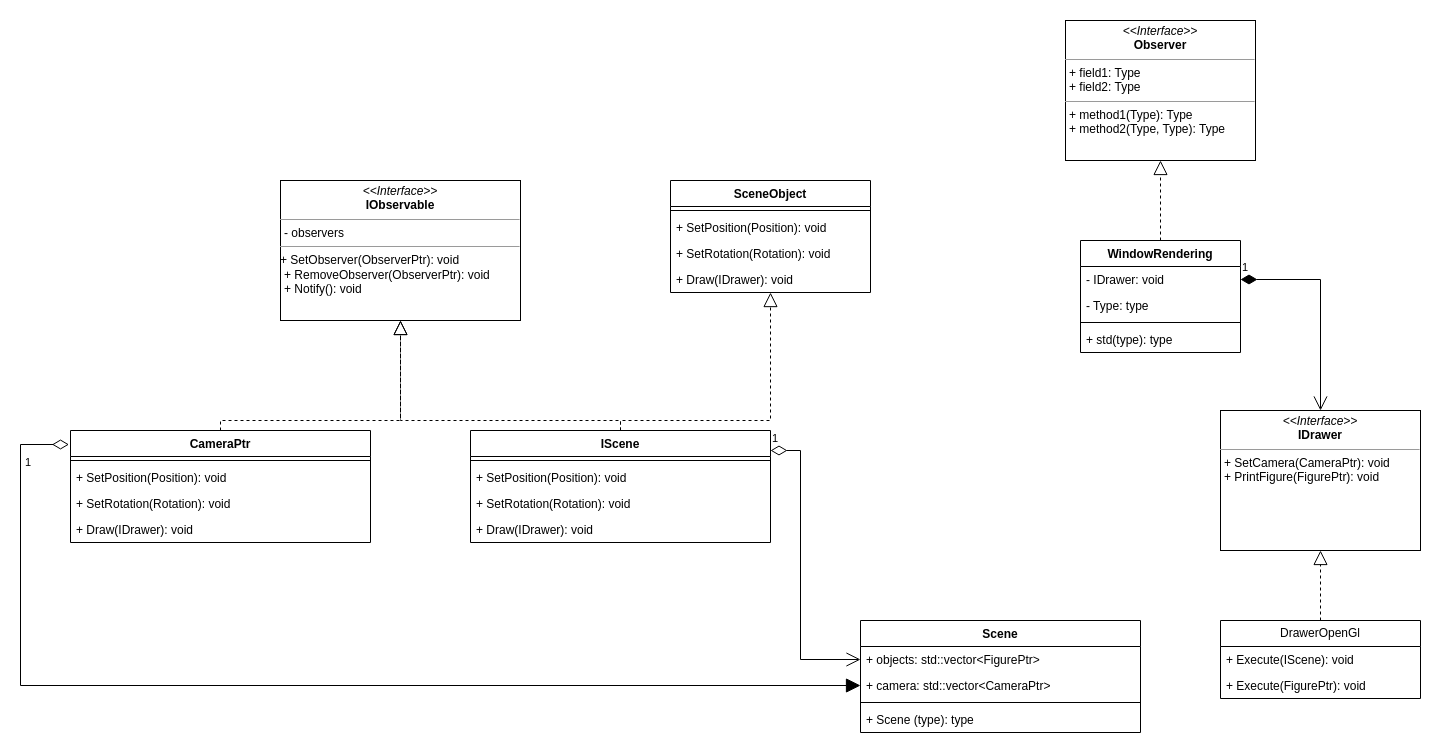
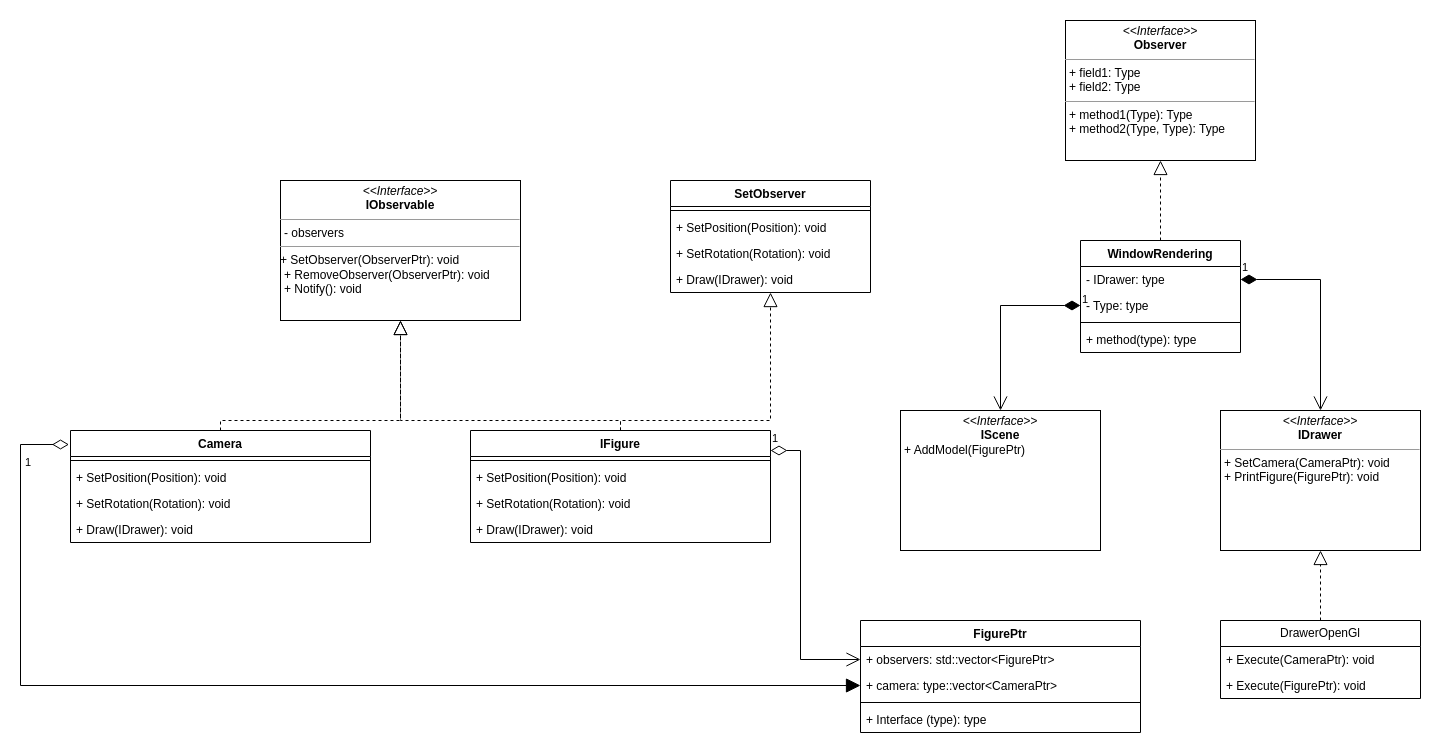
- <mxCell id="2" value="SceneObject" style="swimlane;fontStyle=1;align=center;verticalAlign=top;childLayout=stackLayout;horizontal=1;startSize=26;horizontalStack=0;resizeParent=1;resizeParentMax=0;resizeLast=0;collapsible=1;marginBottom=0;whiteSpace=wrap;html=1;" vertex="1" parent="1"><mxGeometry x="670" y="180" width="200" height="112" as="geometry" /></mxCell>
+ <mxCell id="2" value="SetObserver" style="swimlane;fontStyle=1;align=center;verticalAlign=top;childLayout=stackLayout;horizontal=1;startSize=26;horizontalStack=0;resizeParent=1;resizeParentMax=0;resizeLast=0;collapsible=1;marginBottom=0;whiteSpace=wrap;html=1;" vertex="1" parent="1"><mxGeometry x="670" y="180" width="200" height="112" as="geometry" /></mxCell>
- <mxCell id="27" value="- IDrawer: void" style="text;strokeColor=none;fillColor=none;align=left;verticalAlign=top;spacingLeft=4;spacingRight=4;overflow=hidden;rotatable=0;points=[[0,0.5],[1,0.5]];portConstraint=eastwest;whiteSpace=wrap;html=1;" vertex="1" parent="26"><mxGeometry y="26" width="160" height="26" as="geometry" /></mxCell>
+ <mxCell id="27" value="- IDrawer: type" style="text;strokeColor=none;fillColor=none;align=left;verticalAlign=top;spacingLeft=4;spacingRight=4;overflow=hidden;rotatable=0;points=[[0,0.5],[1,0.5]];portConstraint=eastwest;whiteSpace=wrap;html=1;" vertex="1" parent="26"><mxGeometry y="26" width="160" height="26" as="geometry" /></mxCell>
+ <mxCell id="38" value="1" style="endArrow=open;html=1;endSize=12;startArrow=diamondThin;startSize=14;startFill=1;edgeStyle=orthogonalEdgeStyle;align=left;verticalAlign=bottom;rounded=0;entryX=0.5;entryY=0;entryDx=0;entryDy=0;exitX=0;exitY=0.5;exitDx=0;exitDy=0;" edge="1" parent="1" source="28" target="37"><mxGeometry x="-1" y="3" relative="1" as="geometry"><mxPoint x="980" y="151" as="sourcePoint" /><mxPoint x="920" y="396" as="targetPoint" /><Array as="points"><mxPoint x="1000" y="305" /></Array></mxGeometry></mxCell>
- <mxCell id="30" value="+ std(type): type" style="text;strokeColor=none;fillColor=none;align=left;verticalAlign=top;spacingLeft=4;spacingRight=4;overflow=hidden;rotatable=0;points=[[0,0.5],[1,0.5]];portConstraint=eastwest;whiteSpace=wrap;html=1;" vertex="1" parent="26"><mxGeometry y="86" width="160" height="26" as="geometry" /></mxCell>
+ <mxCell id="30" value="+ method(type): type" style="text;strokeColor=none;fillColor=none;align=left;verticalAlign=top;spacingLeft=4;spacingRight=4;overflow=hidden;rotatable=0;points=[[0,0.5],[1,0.5]];portConstraint=eastwest;whiteSpace=wrap;html=1;" vertex="1" parent="26"><mxGeometry y="86" width="160" height="26" as="geometry" /></mxCell>
- <mxCell id="12" value="CameraPtr" style="swimlane;fontStyle=1;align=center;verticalAlign=top;childLayout=stackLayout;horizontal=1;startSize=26;horizontalStack=0;resizeParent=1;resizeParentMax=0;resizeLast=0;collapsible=1;marginBottom=0;whiteSpace=wrap;html=1;" vertex="1" parent="1"><mxGeometry x="70" y="430" width="300" height="112" as="geometry" /></mxCell>
+ <mxCell id="12" value="Camera" style="swimlane;fontStyle=1;align=center;verticalAlign=top;childLayout=stackLayout;horizontal=1;startSize=26;horizontalStack=0;resizeParent=1;resizeParentMax=0;resizeLast=0;collapsible=1;marginBottom=0;whiteSpace=wrap;html=1;" vertex="1" parent="1"><mxGeometry x="70" y="430" width="300" height="112" as="geometry" /></mxCell>
- <mxCell id="7" value="IScene" style="swimlane;fontStyle=1;align=center;verticalAlign=top;childLayout=stackLayout;horizontal=1;startSize=26;horizontalStack=0;resizeParent=1;resizeParentMax=0;resizeLast=0;collapsible=1;marginBottom=0;whiteSpace=wrap;html=1;" vertex="1" parent="1"><mxGeometry x="470" y="430" width="300" height="112" as="geometry" /></mxCell>
+ <mxCell id="7" value="IFigure" style="swimlane;fontStyle=1;align=center;verticalAlign=top;childLayout=stackLayout;horizontal=1;startSize=26;horizontalStack=0;resizeParent=1;resizeParentMax=0;resizeLast=0;collapsible=1;marginBottom=0;whiteSpace=wrap;html=1;" vertex="1" parent="1"><mxGeometry x="470" y="430" width="300" height="112" as="geometry" /></mxCell>
+ <mxCell id="37" value="&lt;p style=&quot;margin:0px;margin-top:4px;text-align:center;&quot;&gt;&lt;i&gt;&amp;lt;&amp;lt;Interface&amp;gt;&amp;gt;&lt;b&gt;&lt;br&gt;&lt;/b&gt;&lt;/i&gt;&lt;b&gt;IScene&lt;/b&gt;&lt;/p&gt;&lt;p style=&quot;margin:0px;margin-left:4px;&quot;&gt;&lt;/p&gt;&lt;p style=&quot;margin:0px;margin-left:4px;&quot;&gt;+ AddModel(FigurePtr)&lt;/p&gt;" style="verticalAlign=top;align=left;overflow=fill;fontSize=12;fontFamily=Helvetica;html=1;whiteSpace=wrap;" vertex="1" parent="1"><mxGeometry x="900" y="410" width="200" height="140" as="geometry" /></mxCell>
- <mxCell id="17" value="Scene" style="swimlane;fontStyle=1;align=center;verticalAlign=top;childLayout=stackLayout;horizontal=1;startSize=26;horizontalStack=0;resizeParent=1;resizeParentMax=0;resizeLast=0;collapsible=1;marginBottom=0;whiteSpace=wrap;html=1;" vertex="1" parent="1"><mxGeometry x="860" y="620" width="280" height="112" as="geometry" /></mxCell>
+ <mxCell id="17" value="FigurePtr" style="swimlane;fontStyle=1;align=center;verticalAlign=top;childLayout=stackLayout;horizontal=1;startSize=26;horizontalStack=0;resizeParent=1;resizeParentMax=0;resizeLast=0;collapsible=1;marginBottom=0;whiteSpace=wrap;html=1;" vertex="1" parent="1"><mxGeometry x="860" y="620" width="280" height="112" as="geometry" /></mxCell>
- <mxCell id="18" value="+ objects: std::vector&amp;lt;FigurePtr&amp;gt;" style="text;strokeColor=none;fillColor=none;align=left;verticalAlign=top;spacingLeft=4;spacingRight=4;overflow=hidden;rotatable=0;points=[[0,0.5],[1,0.5]];portConstraint=eastwest;whiteSpace=wrap;html=1;" vertex="1" parent="17"><mxGeometry y="26" width="280" height="26" as="geometry" /></mxCell>
+ <mxCell id="18" value="+ observers: std::vector&amp;lt;FigurePtr&amp;gt;" style="text;strokeColor=none;fillColor=none;align=left;verticalAlign=top;spacingLeft=4;spacingRight=4;overflow=hidden;rotatable=0;points=[[0,0.5],[1,0.5]];portConstraint=eastwest;whiteSpace=wrap;html=1;" vertex="1" parent="17"><mxGeometry y="26" width="280" height="26" as="geometry" /></mxCell>
- <mxCell id="32" value="+ Execute(IScene): void" style="text;strokeColor=none;fillColor=none;align=left;verticalAlign=top;spacingLeft=4;spacingRight=4;overflow=hidden;rotatable=0;points=[[0,0.5],[1,0.5]];portConstraint=eastwest;whiteSpace=wrap;html=1;" vertex="1" parent="31"><mxGeometry y="26" width="200" height="26" as="geometry" /></mxCell>
+ <mxCell id="32" value="+ Execute(CameraPtr): void" style="text;strokeColor=none;fillColor=none;align=left;verticalAlign=top;spacingLeft=4;spacingRight=4;overflow=hidden;rotatable=0;points=[[0,0.5],[1,0.5]];portConstraint=eastwest;whiteSpace=wrap;html=1;" vertex="1" parent="31"><mxGeometry y="26" width="200" height="26" as="geometry" /></mxCell>
- <mxCell id="19" value="+ camera: std::vector&amp;lt;CameraPtr&amp;gt;" style="text;strokeColor=none;fillColor=none;align=left;verticalAlign=top;spacingLeft=4;spacingRight=4;overflow=hidden;rotatable=0;points=[[0,0.5],[1,0.5]];portConstraint=eastwest;whiteSpace=wrap;html=1;" vertex="1" parent="17"><mxGeometry y="52" width="280" height="26" as="geometry" /></mxCell>
+ <mxCell id="19" value="+ camera: type::vector&amp;lt;CameraPtr&amp;gt;" style="text;strokeColor=none;fillColor=none;align=left;verticalAlign=top;spacingLeft=4;spacingRight=4;overflow=hidden;rotatable=0;points=[[0,0.5],[1,0.5]];portConstraint=eastwest;whiteSpace=wrap;html=1;" vertex="1" parent="17"><mxGeometry y="52" width="280" height="26" as="geometry" /></mxCell>
- <mxCell id="21" value="+ Scene (type): type" style="text;strokeColor=none;fillColor=none;align=left;verticalAlign=top;spacingLeft=4;spacingRight=4;overflow=hidden;rotatable=0;points=[[0,0.5],[1,0.5]];portConstraint=eastwest;whiteSpace=wrap;html=1;" vertex="1" parent="17"><mxGeometry y="86" width="280" height="26" as="geometry" /></mxCell>
+ <mxCell id="21" value="+ Interface (type): type" style="text;strokeColor=none;fillColor=none;align=left;verticalAlign=top;spacingLeft=4;spacingRight=4;overflow=hidden;rotatable=0;points=[[0,0.5],[1,0.5]];portConstraint=eastwest;whiteSpace=wrap;html=1;" vertex="1" parent="17"><mxGeometry y="86" width="280" height="26" as="geometry" /></mxCell>
